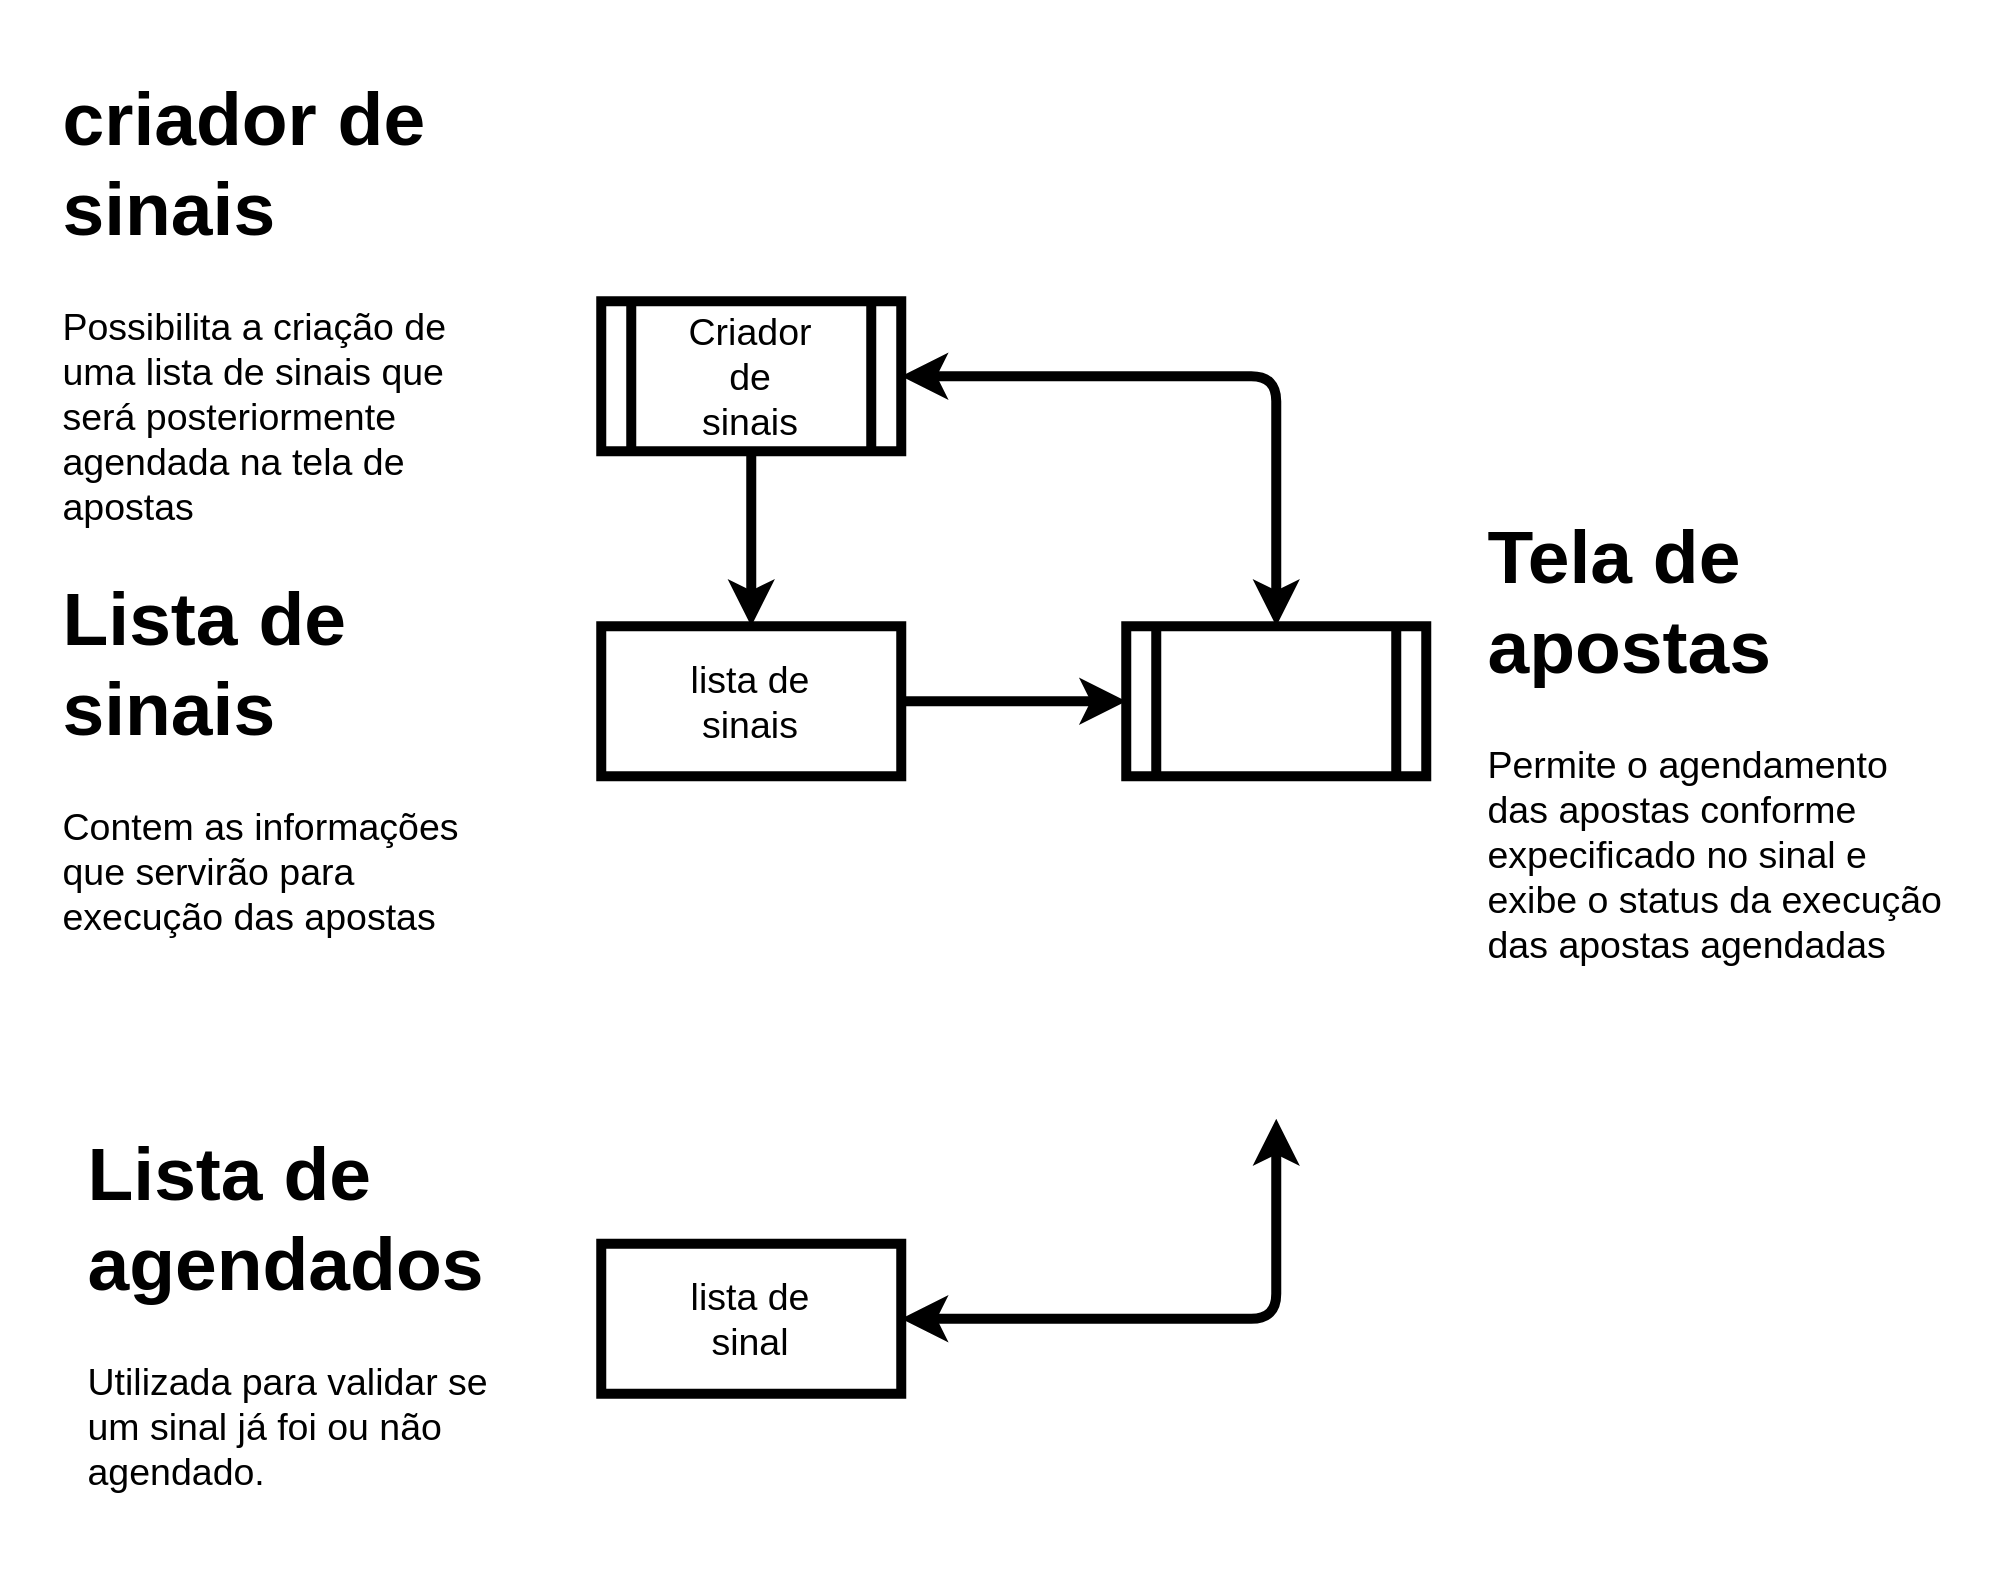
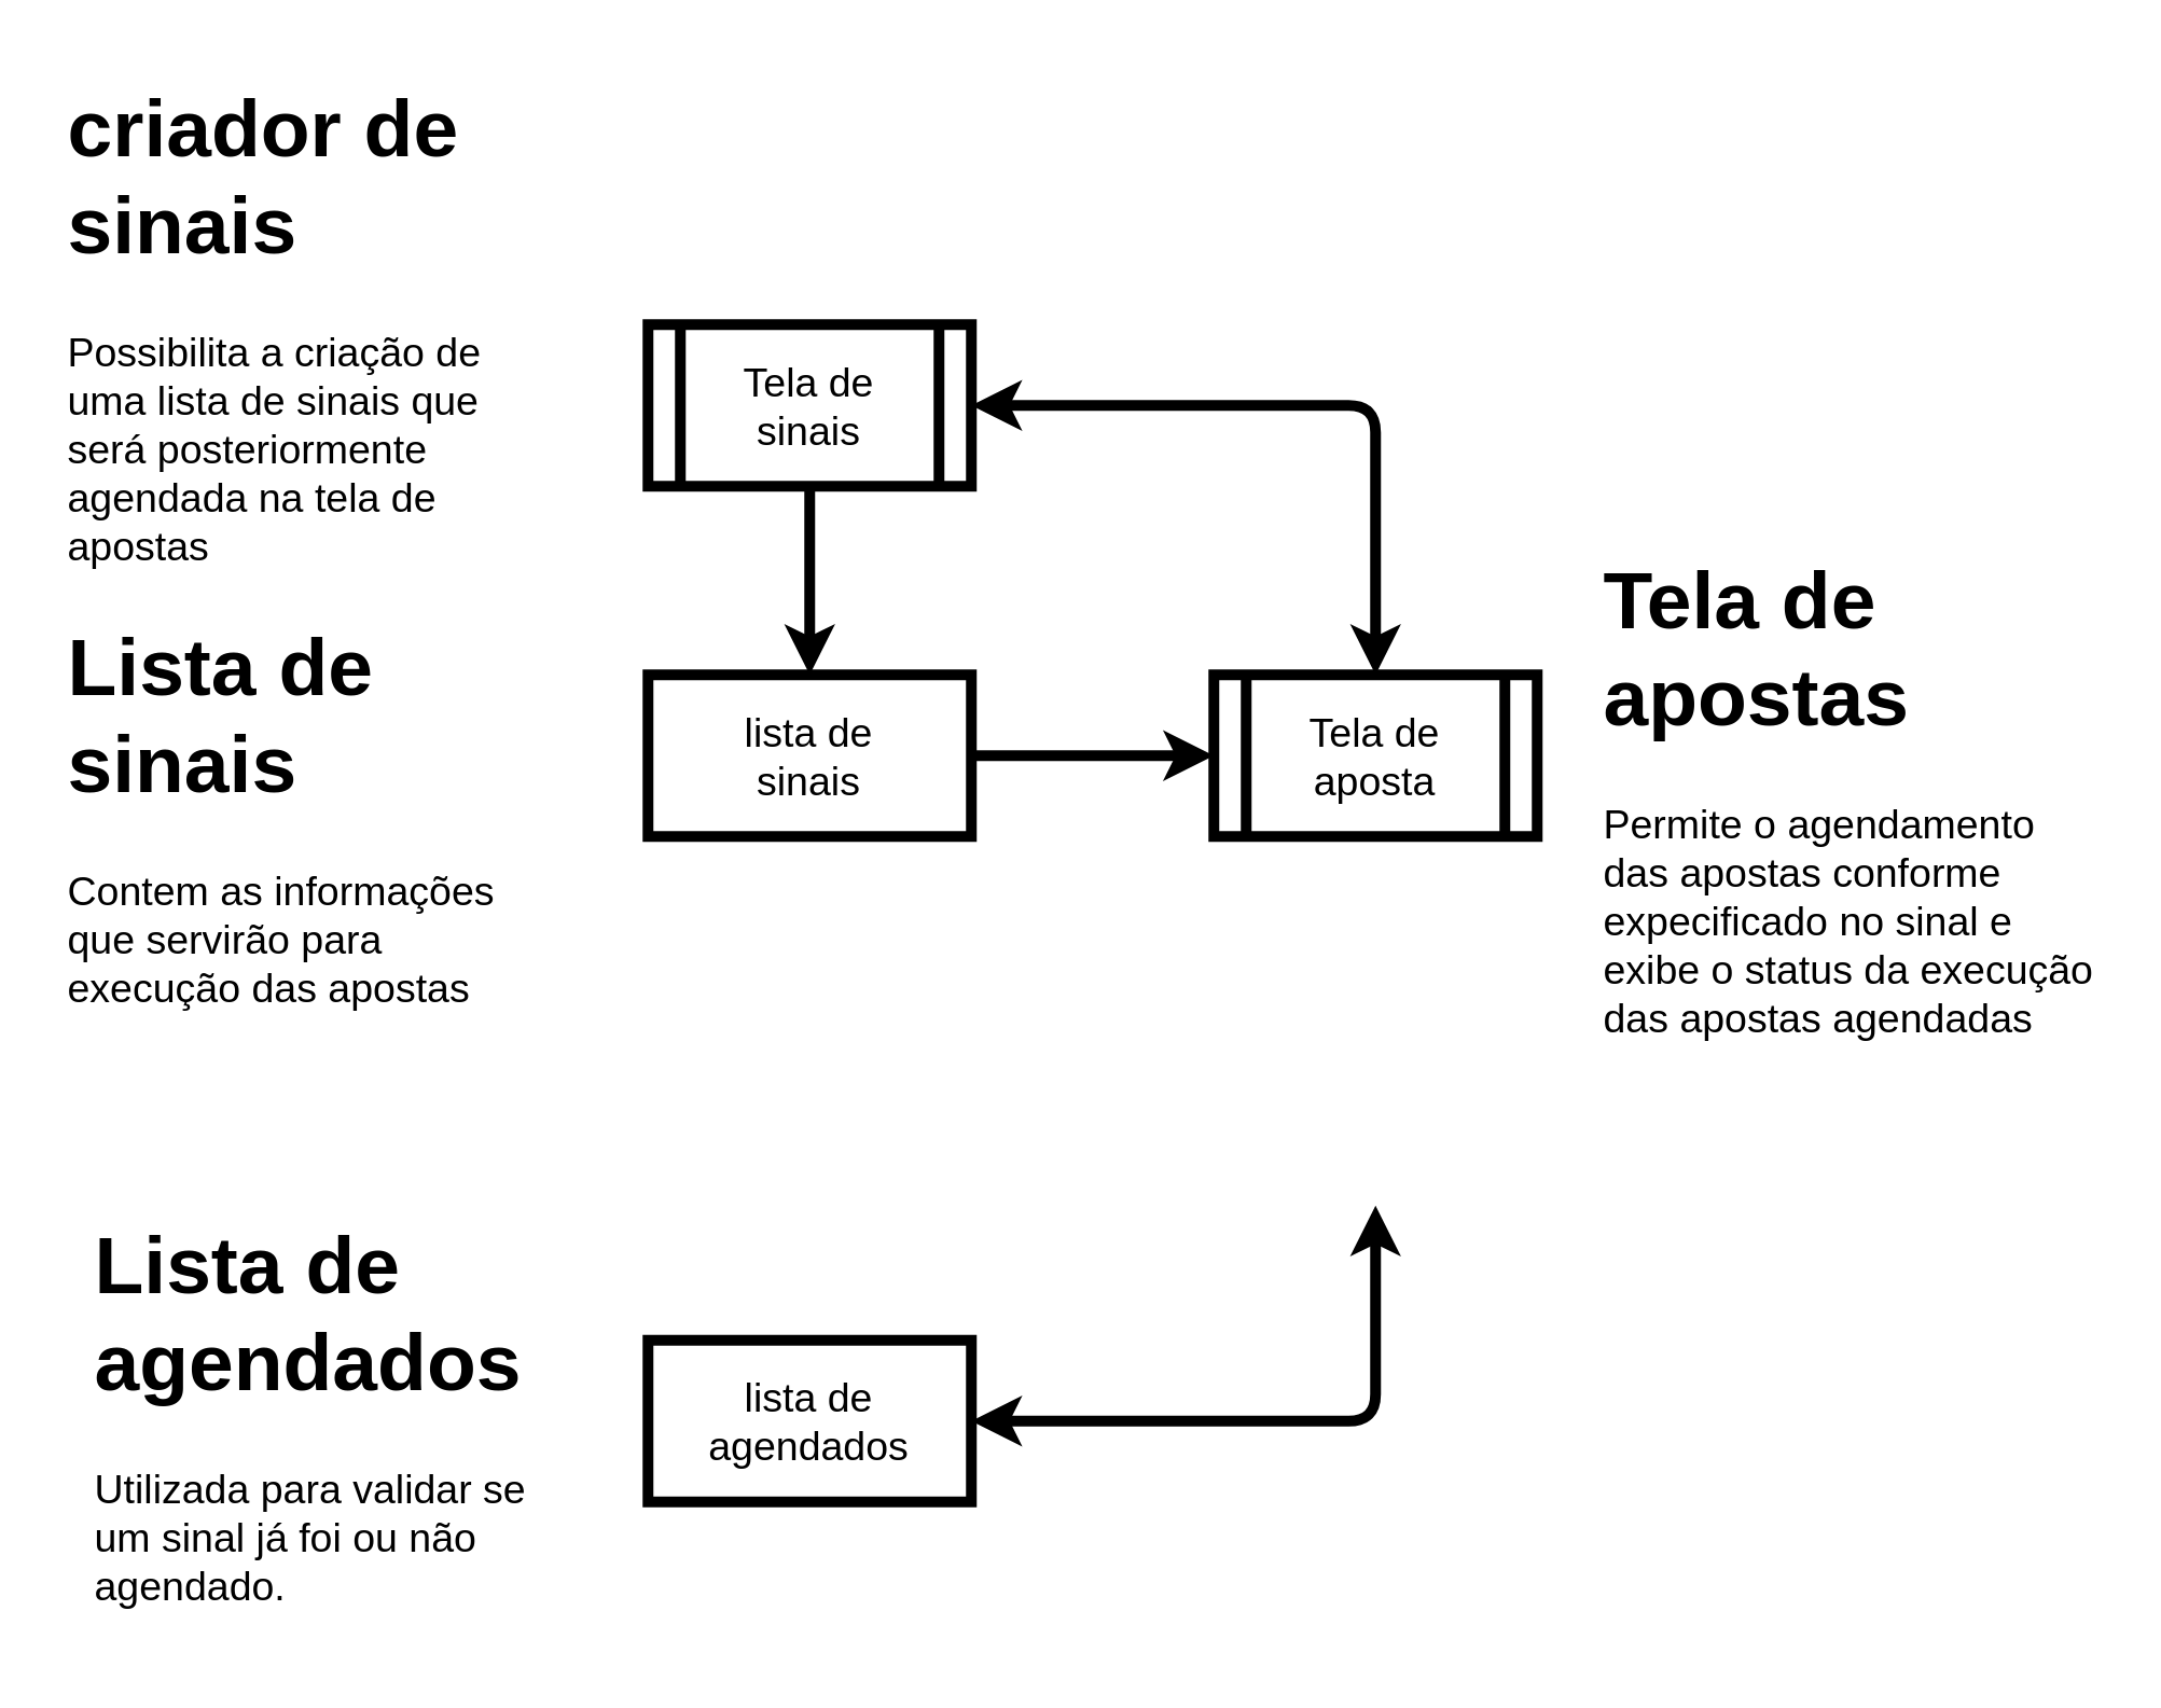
- <mxCell id="11" value="Criador de sinais" style="text;html=1;strokeColor=none;fillColor=none;align=center;verticalAlign=middle;whiteSpace=wrap;rounded=0;strokeWidth=4;fontSize=15;spacing=2;" vertex="1" parent="1"><mxGeometry x="270" y="135" width="60" height="30" as="geometry" /></mxCell>
+ <mxCell id="11" value="Tela de sinais" style="text;html=1;strokeColor=none;fillColor=none;align=center;verticalAlign=middle;whiteSpace=wrap;rounded=0;strokeWidth=4;fontSize=15;spacing=2;" vertex="1" parent="1"><mxGeometry x="270" y="135" width="60" height="30" as="geometry" /></mxCell>
+ <mxCell id="8" value="Tela de aposta" style="text;html=1;strokeColor=none;fillColor=none;align=center;verticalAlign=middle;whiteSpace=wrap;rounded=0;strokeWidth=4;fontSize=15;spacing=2;" vertex="1" parent="1"><mxGeometry x="480" y="265" width="60" height="30" as="geometry" /></mxCell>
- <mxCell id="13" value="lista de sinal" style="text;html=1;strokeColor=none;fillColor=none;align=center;verticalAlign=middle;whiteSpace=wrap;rounded=0;strokeWidth=4;fontSize=15;spacing=2;" vertex="1" parent="1"><mxGeometry x="270" y="512" width="60" height="30" as="geometry" /></mxCell>
+ <mxCell id="13" value="lista de agendados" style="text;html=1;strokeColor=none;fillColor=none;align=center;verticalAlign=middle;whiteSpace=wrap;rounded=0;strokeWidth=4;fontSize=15;spacing=2;" vertex="1" parent="1"><mxGeometry x="270" y="512" width="60" height="30" as="geometry" /></mxCell>
